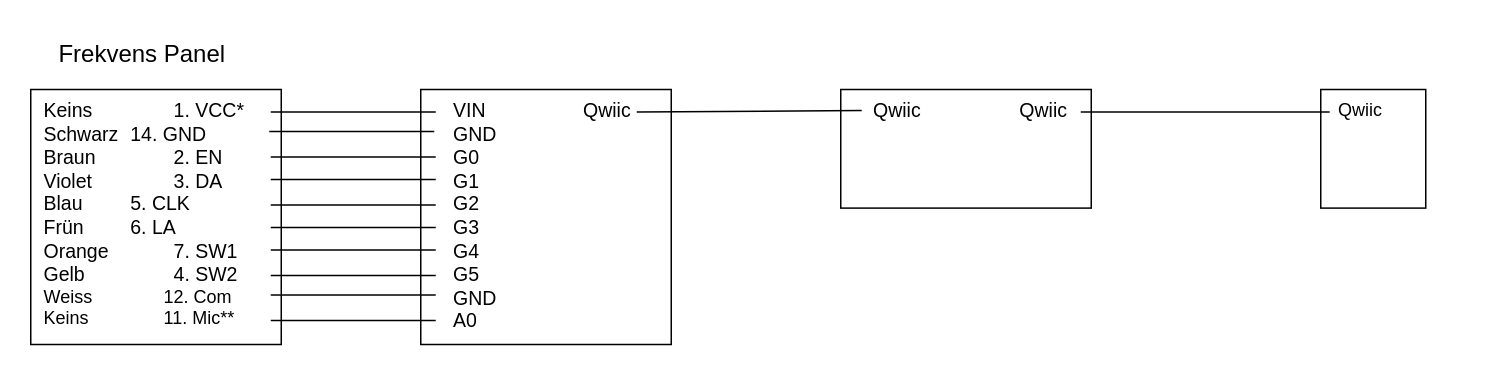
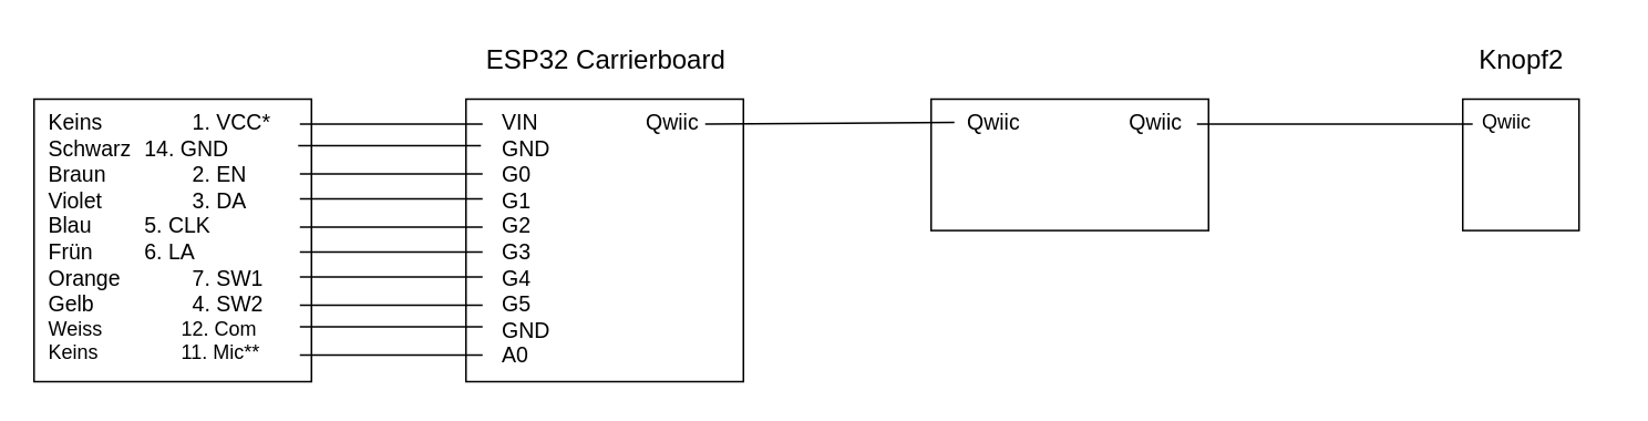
- <mxCell id="24" value="Frekvens Panel" style="text;html=1;align=center;verticalAlign=middle;resizable=0;points=[];autosize=1;strokeColor=none;fillColor=none;fontSize=16;" vertex="1" parent="1"><mxGeometry x="29" y="20" width="130" height="30" as="geometry" /></mxCell>
+ <mxCell id="25" value="ESP32 Carrierboard" style="text;html=1;align=center;verticalAlign=middle;resizable=0;points=[];autosize=1;strokeColor=none;fillColor=none;fontSize=16;" vertex="1" parent="1"><mxGeometry x="279" y="20" width="170" height="30" as="geometry" /></mxCell>
+ <mxCell id="26" value="Knopf2" style="text;html=1;align=center;verticalAlign=middle;resizable=0;points=[];autosize=1;strokeColor=none;fillColor=none;fontSize=16;" vertex="1" parent="1"><mxGeometry x="880" y="20" width="70" height="30" as="geometry" /></mxCell>
